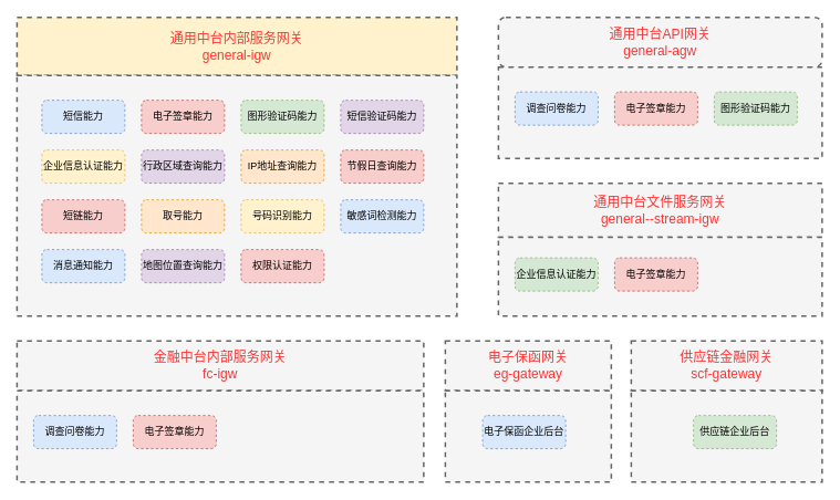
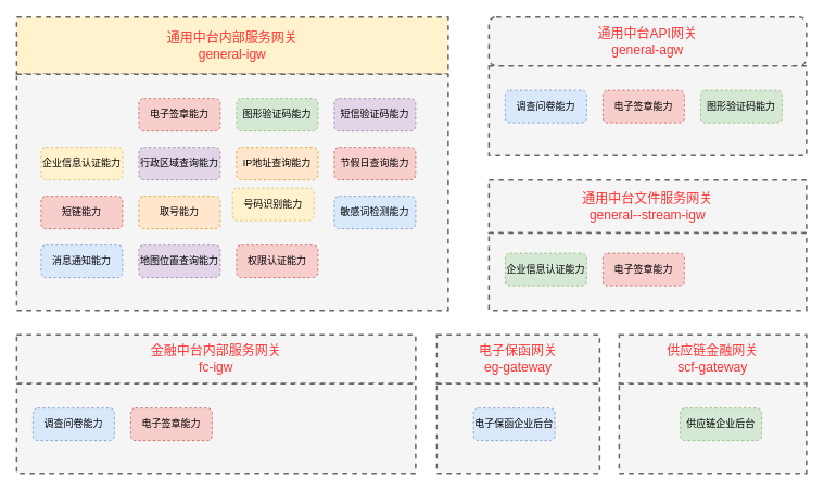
- <mxCell id="4" value="短信能力" style="rounded=1;whiteSpace=wrap;html=1;dashed=1;fillColor=#dae8fc;strokeColor=#6c8ebf;" vertex="1" parent="1"><mxGeometry x="50" y="120" width="100" height="40" as="geometry" /></mxCell>
- <mxCell id="14" value="号码识别能力" style="rounded=1;whiteSpace=wrap;html=1;dashed=1;fillColor=#fff2cc;strokeColor=#d6b656;" vertex="1" parent="1"><mxGeometry x="290" y="240" width="100" height="40" as="geometry" /></mxCell>
+ <mxCell id="14" value="号码识别能力" style="rounded=1;whiteSpace=wrap;html=1;dashed=1;fillColor=#fff2cc;strokeColor=#d6b656;" vertex="1" parent="1"><mxGeometry x="285" y="230" width="100" height="40" as="geometry" /></mxCell>
